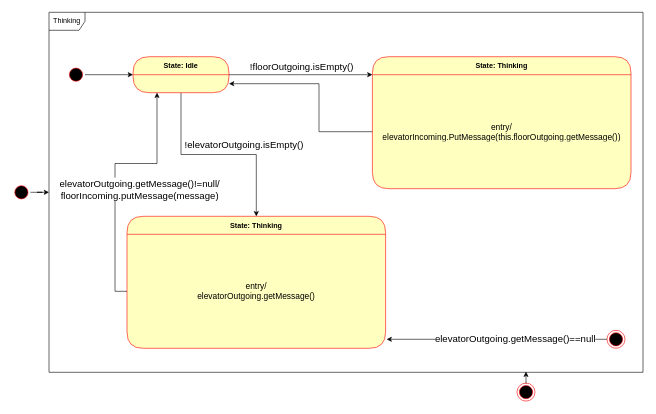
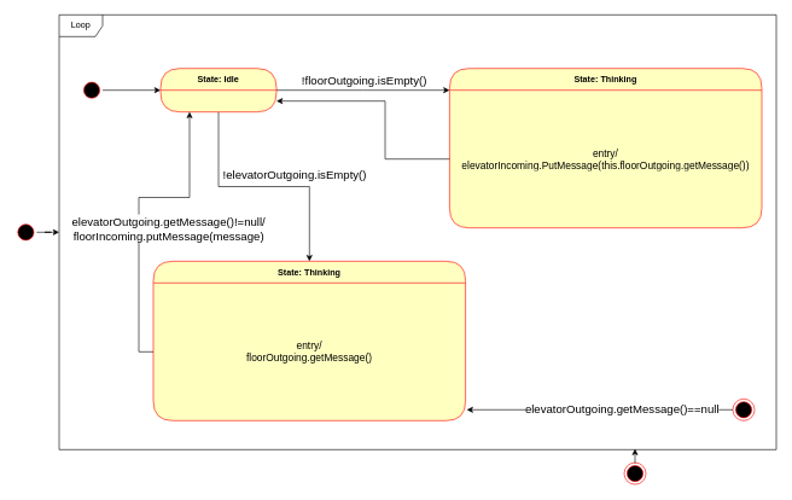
- <mxCell id="9" value="Thinking" style="shape=umlFrame;whiteSpace=wrap;html=1;pointerEvents=0;" vertex="1" parent="1"><mxGeometry x="81" y="20" width="990" height="600" as="geometry" /></mxCell>
+ <mxCell id="9" value="Loop" style="shape=umlFrame;whiteSpace=wrap;html=1;pointerEvents=0;" vertex="1" parent="1"><mxGeometry x="81" y="20" width="990" height="600" as="geometry" /></mxCell>
- <mxCell id="15" value="&lt;font style=&quot;font-size: 14px;&quot;&gt;entry/&lt;br&gt;elevatorOutgoing.getMessage()&lt;br&gt;&lt;/font&gt;" style="text;html=1;strokeColor=none;fillColor=none;align=center;verticalAlign=middle;spacingLeft=4;spacingRight=4;whiteSpace=wrap;overflow=hidden;rotatable=0;fontColor=#000000;" vertex="1" parent="14"><mxGeometry y="30" width="431" height="190" as="geometry" /></mxCell>
+ <mxCell id="15" value="&lt;font style=&quot;font-size: 14px;&quot;&gt;entry/&lt;br&gt;floorOutgoing.getMessage()&lt;br&gt;&lt;/font&gt;" style="text;html=1;strokeColor=none;fillColor=none;align=center;verticalAlign=middle;spacingLeft=4;spacingRight=4;whiteSpace=wrap;overflow=hidden;rotatable=0;fontColor=#000000;" vertex="1" parent="14"><mxGeometry y="30" width="431" height="190" as="geometry" /></mxCell>
